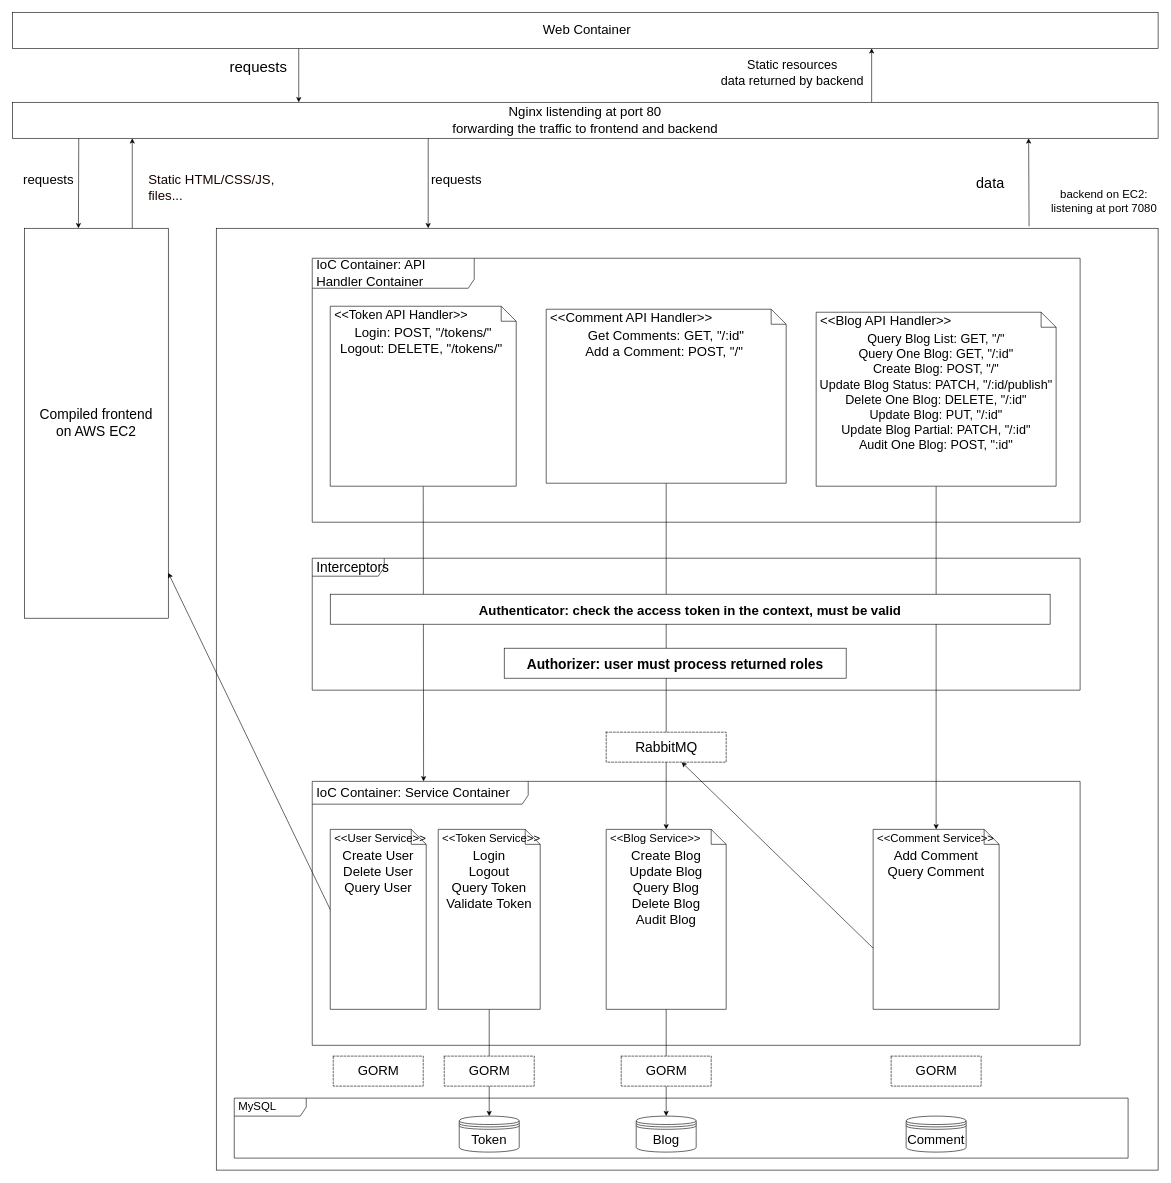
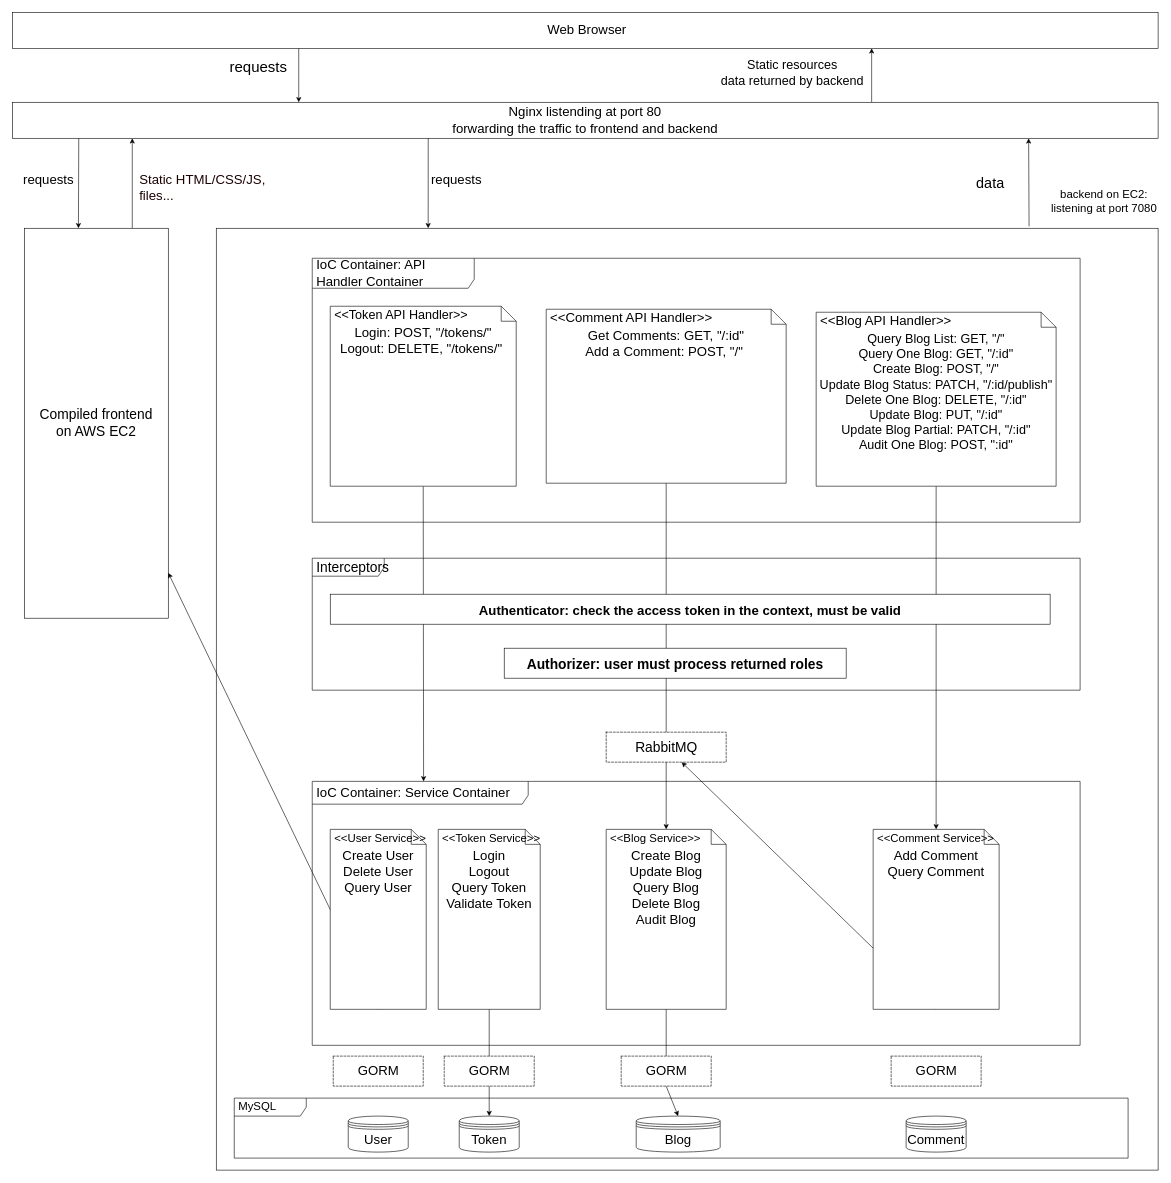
- <mxCell id="3" value="&amp;nbsp;Web Container" style="rounded=0;whiteSpace=wrap;html=1;fontSize=22;" parent="1" vertex="1"><mxGeometry x="20" y="20" width="1910" height="60" as="geometry" /></mxCell>
+ <mxCell id="3" value="&amp;nbsp;Web Browser" style="rounded=0;whiteSpace=wrap;html=1;fontSize=22;" parent="1" vertex="1"><mxGeometry x="20" y="20" width="1910" height="60" as="geometry" /></mxCell>
- <mxCell id="12" value="&lt;span style=&quot;font-family: Helvetica; font-size: 22px; font-style: normal; font-variant-ligatures: normal; font-variant-caps: normal; font-weight: 400; letter-spacing: normal; orphans: 2; text-align: center; text-indent: 0px; text-transform: none; widows: 2; word-spacing: 0px; -webkit-text-stroke-width: 0px; text-decoration-thickness: initial; text-decoration-style: initial; text-decoration-color: initial; float: none; display: inline !important;&quot;&gt;&lt;font color=&quot;#1c0303&quot;&gt;Static HTML/CSS/JS, files...&lt;/font&gt;&lt;/span&gt;" style="text;whiteSpace=wrap;html=1;fontSize=22;" parent="1" vertex="1"><mxGeometry x="245" y="280" width="270" height="50" as="geometry" /></mxCell>
+ <mxCell id="12" value="&lt;span style=&quot;font-family: Helvetica; font-size: 22px; font-style: normal; font-variant-ligatures: normal; font-variant-caps: normal; font-weight: 400; letter-spacing: normal; orphans: 2; text-align: center; text-indent: 0px; text-transform: none; widows: 2; word-spacing: 0px; -webkit-text-stroke-width: 0px; text-decoration-thickness: initial; text-decoration-style: initial; text-decoration-color: initial; float: none; display: inline !important;&quot;&gt;&lt;font color=&quot;#1c0303&quot;&gt;Static HTML/CSS/JS, files...&lt;/font&gt;&lt;/span&gt;" style="text;whiteSpace=wrap;html=1;fontSize=22;" parent="1" vertex="1"><mxGeometry x="230" y="280" width="270" height="50" as="geometry" /></mxCell>
+ <mxCell id="46" value="User" style="shape=datastore;whiteSpace=wrap;html=1;fontSize=22;" parent="1" vertex="1"><mxGeometry x="580" y="1860" width="100" height="60" as="geometry" /></mxCell>
- <mxCell id="48" value="Blog" style="shape=datastore;whiteSpace=wrap;html=1;fontSize=22;" parent="1" vertex="1"><mxGeometry x="1060" y="1860" width="100" height="60" as="geometry" /></mxCell>
+ <mxCell id="48" value="Blog" style="shape=datastore;whiteSpace=wrap;html=1;fontSize=22;" parent="1" vertex="1"><mxGeometry x="1060" y="1860" width="140" height="60" as="geometry" /></mxCell>
